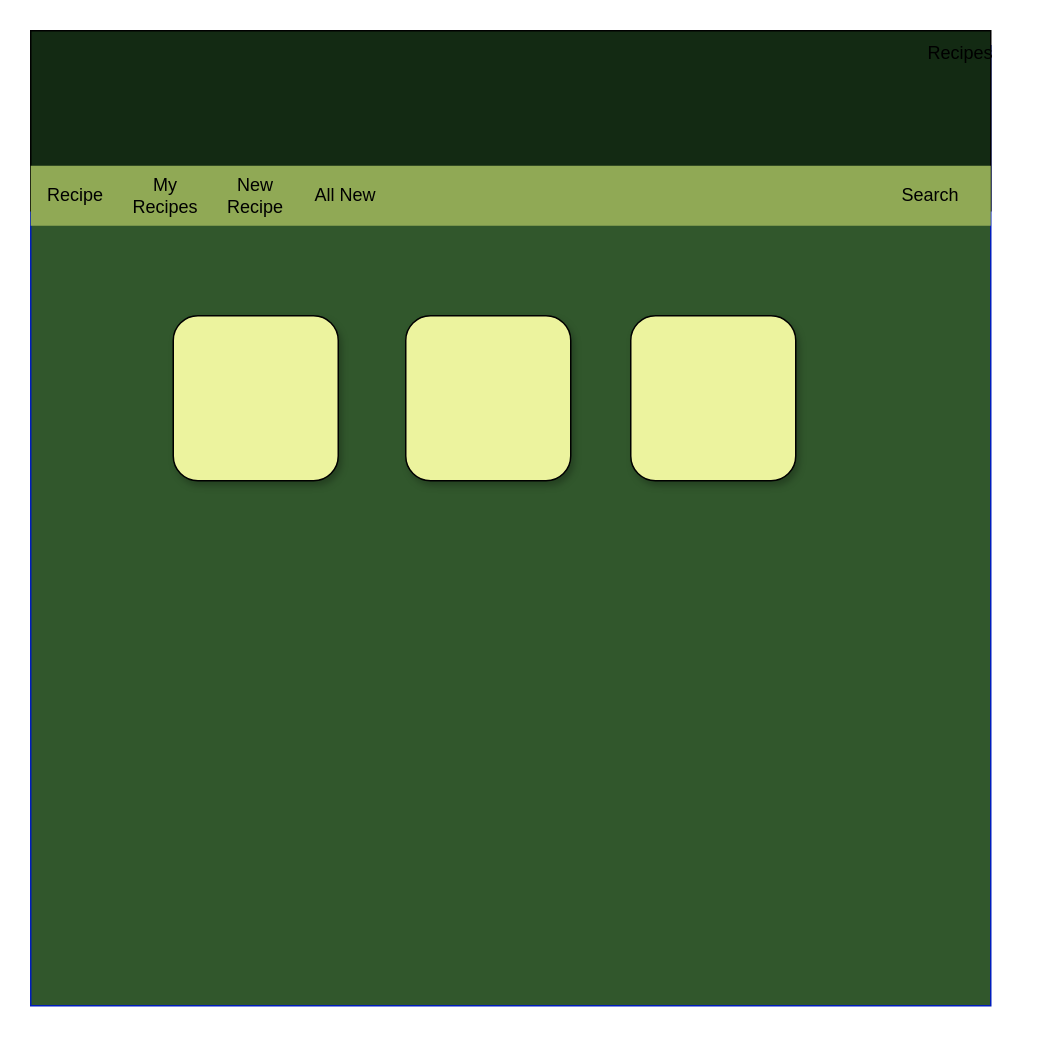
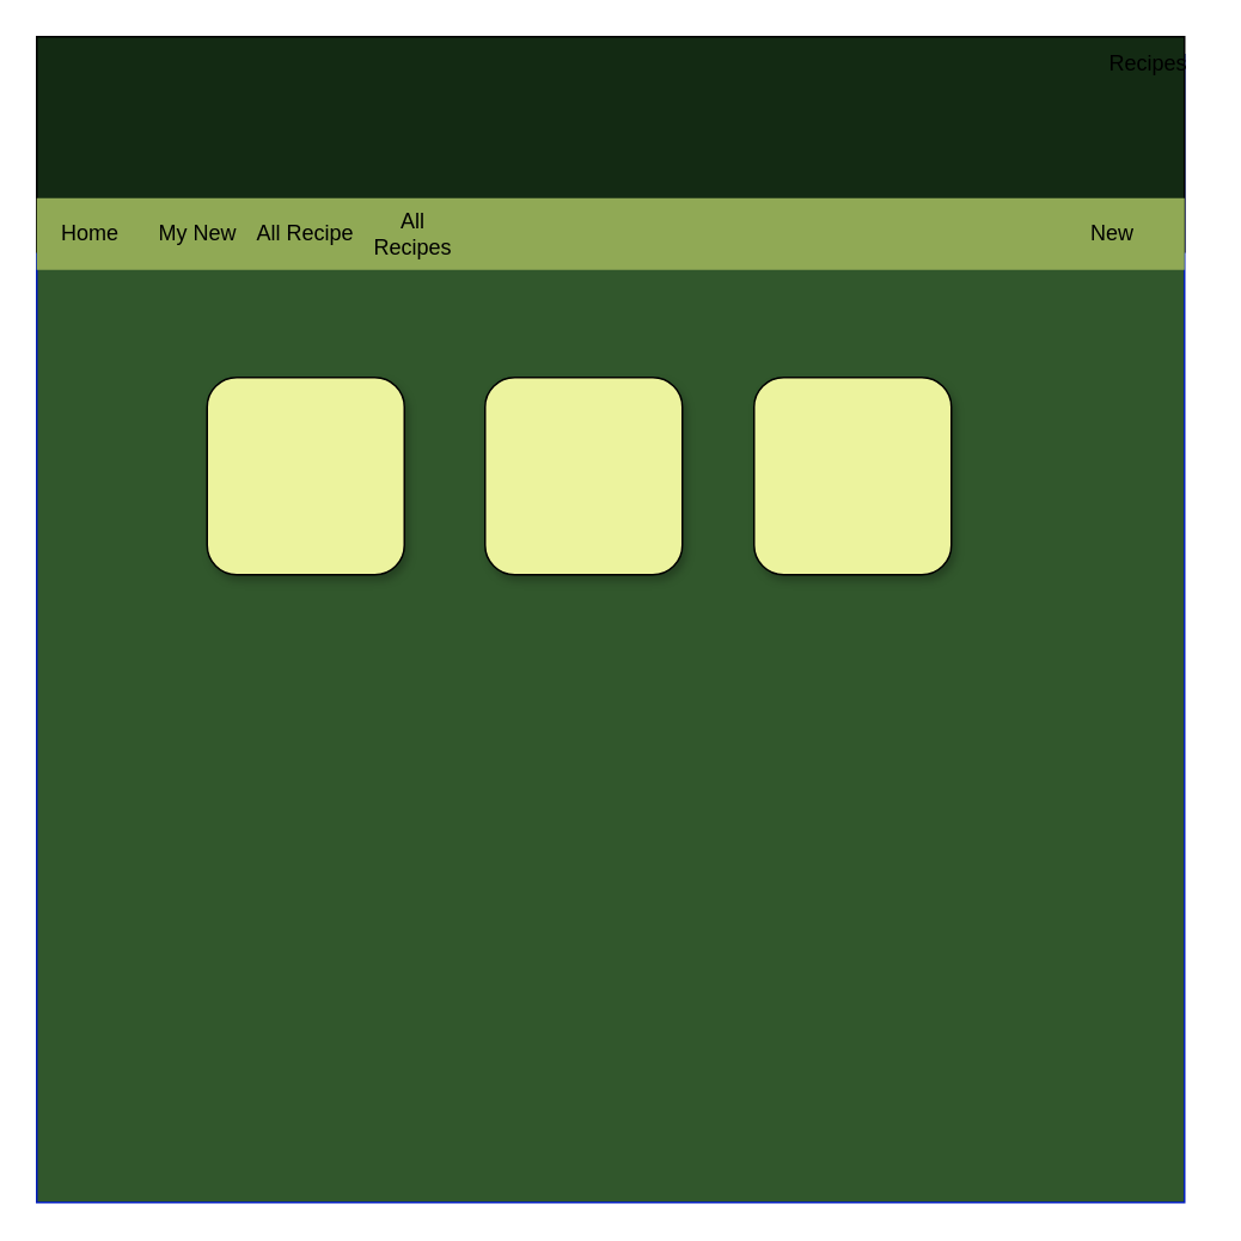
- <mxCell id="7" value="Recipe" style="text;html=1;strokeColor=none;fillColor=none;align=center;verticalAlign=middle;whiteSpace=wrap;rounded=0;" vertex="1" parent="1"><mxGeometry x="20" y="115" width="60" height="30" as="geometry" /></mxCell>
+ <mxCell id="7" value="Home" style="text;html=1;strokeColor=none;fillColor=none;align=center;verticalAlign=middle;whiteSpace=wrap;rounded=0;" vertex="1" parent="1"><mxGeometry x="20" y="115" width="60" height="30" as="geometry" /></mxCell>
- <mxCell id="8" value="My Recipes" style="text;html=1;strokeColor=none;fillColor=none;align=center;verticalAlign=middle;whiteSpace=wrap;rounded=0;" vertex="1" parent="1"><mxGeometry x="80" y="115" width="60" height="30" as="geometry" /></mxCell>
+ <mxCell id="8" value="My New" style="text;html=1;strokeColor=none;fillColor=none;align=center;verticalAlign=middle;whiteSpace=wrap;rounded=0;" vertex="1" parent="1"><mxGeometry x="80" y="115" width="60" height="30" as="geometry" /></mxCell>
- <mxCell id="9" value="New Recipe" style="text;html=1;strokeColor=none;fillColor=none;align=center;verticalAlign=middle;whiteSpace=wrap;rounded=0;" vertex="1" parent="1"><mxGeometry x="140" y="115" width="60" height="30" as="geometry" /></mxCell>
+ <mxCell id="9" value="All Recipe" style="text;html=1;strokeColor=none;fillColor=none;align=center;verticalAlign=middle;whiteSpace=wrap;rounded=0;" vertex="1" parent="1"><mxGeometry x="140" y="115" width="60" height="30" as="geometry" /></mxCell>
- <mxCell id="11" value="All New" style="text;html=1;strokeColor=none;fillColor=none;align=center;verticalAlign=middle;whiteSpace=wrap;rounded=0;" vertex="1" parent="1"><mxGeometry x="200" y="115" width="60" height="30" as="geometry" /></mxCell>
+ <mxCell id="11" value="All Recipes" style="text;html=1;strokeColor=none;fillColor=none;align=center;verticalAlign=middle;whiteSpace=wrap;rounded=0;" vertex="1" parent="1"><mxGeometry x="200" y="115" width="60" height="30" as="geometry" /></mxCell>
- <mxCell id="10" value="Search" style="text;html=1;strokeColor=none;fillColor=none;align=center;verticalAlign=middle;whiteSpace=wrap;rounded=0;" vertex="1" parent="1"><mxGeometry x="590" y="115" width="60" height="30" as="geometry" /></mxCell>
+ <mxCell id="10" value="New" style="text;html=1;strokeColor=none;fillColor=none;align=center;verticalAlign=middle;whiteSpace=wrap;rounded=0;" vertex="1" parent="1"><mxGeometry x="590" y="115" width="60" height="30" as="geometry" /></mxCell>
